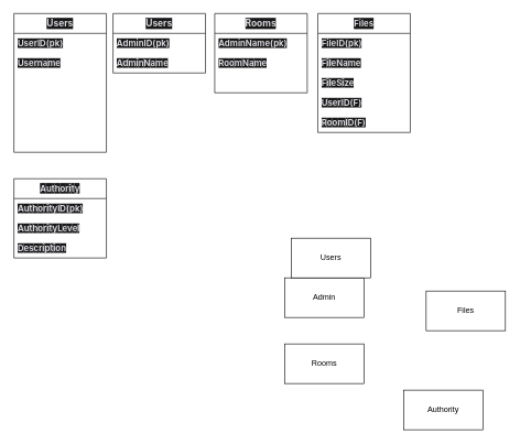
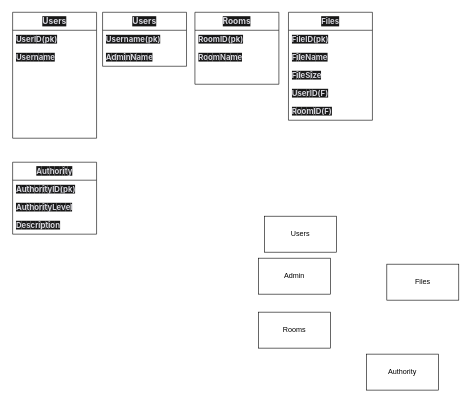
- <mxCell id="19" value="&lt;span style=&quot;color: rgb(214, 214, 221); font-family: -apple-system, &amp;quot;system-ui&amp;quot;, &amp;quot;Hiragino Kaku Gothic Pro&amp;quot;, sans-serif; font-size: 13px; font-style: normal; font-variant-ligatures: normal; font-variant-caps: normal; font-weight: 700; letter-spacing: normal; orphans: 2; text-align: left; text-indent: 0px; text-transform: none; widows: 2; word-spacing: 0px; -webkit-text-stroke-width: 0px; background-color: rgb(24, 24, 24); text-decoration-thickness: initial; text-decoration-style: initial; text-decoration-color: initial;&quot;&gt;AdminID(pk)&lt;/span&gt;" style="text;strokeColor=none;fillColor=none;align=left;verticalAlign=middle;spacingLeft=4;spacingRight=4;overflow=hidden;points=[[0,0.5],[1,0.5]];portConstraint=eastwest;rotatable=0;whiteSpace=wrap;html=1;" vertex="1" parent="18"><mxGeometry y="30" width="140" height="30" as="geometry" /></mxCell>
+ <mxCell id="19" value="&lt;span style=&quot;color: rgb(214, 214, 221); font-family: -apple-system, &amp;quot;system-ui&amp;quot;, &amp;quot;Hiragino Kaku Gothic Pro&amp;quot;, sans-serif; font-size: 13px; font-style: normal; font-variant-ligatures: normal; font-variant-caps: normal; font-weight: 700; letter-spacing: normal; orphans: 2; text-align: left; text-indent: 0px; text-transform: none; widows: 2; word-spacing: 0px; -webkit-text-stroke-width: 0px; background-color: rgb(24, 24, 24); text-decoration-thickness: initial; text-decoration-style: initial; text-decoration-color: initial;&quot;&gt;Username(pk)&lt;/span&gt;" style="text;strokeColor=none;fillColor=none;align=left;verticalAlign=middle;spacingLeft=4;spacingRight=4;overflow=hidden;points=[[0,0.5],[1,0.5]];portConstraint=eastwest;rotatable=0;whiteSpace=wrap;html=1;" vertex="1" parent="18"><mxGeometry y="30" width="140" height="30" as="geometry" /></mxCell>
- <mxCell id="22" value="&lt;span style=&quot;color: rgb(214, 214, 221); font-family: -apple-system, &amp;quot;system-ui&amp;quot;, &amp;quot;Hiragino Kaku Gothic Pro&amp;quot;, sans-serif; font-size: 13px; font-style: normal; font-variant-ligatures: normal; font-variant-caps: normal; font-weight: 700; letter-spacing: normal; orphans: 2; text-align: left; text-indent: 0px; text-transform: none; widows: 2; word-spacing: 0px; -webkit-text-stroke-width: 0px; background-color: rgb(24, 24, 24); text-decoration-thickness: initial; text-decoration-style: initial; text-decoration-color: initial;&quot;&gt;AdminName(pk)&lt;/span&gt;" style="text;strokeColor=none;fillColor=none;align=left;verticalAlign=middle;spacingLeft=4;spacingRight=4;overflow=hidden;points=[[0,0.5],[1,0.5]];portConstraint=eastwest;rotatable=0;whiteSpace=wrap;html=1;" vertex="1" parent="21"><mxGeometry y="30" width="140" height="30" as="geometry" /></mxCell>
+ <mxCell id="22" value="&lt;span style=&quot;color: rgb(214, 214, 221); font-family: -apple-system, &amp;quot;system-ui&amp;quot;, &amp;quot;Hiragino Kaku Gothic Pro&amp;quot;, sans-serif; font-size: 13px; font-style: normal; font-variant-ligatures: normal; font-variant-caps: normal; font-weight: 700; letter-spacing: normal; orphans: 2; text-align: left; text-indent: 0px; text-transform: none; widows: 2; word-spacing: 0px; -webkit-text-stroke-width: 0px; background-color: rgb(24, 24, 24); text-decoration-thickness: initial; text-decoration-style: initial; text-decoration-color: initial;&quot;&gt;RoomID(pk)&lt;/span&gt;" style="text;strokeColor=none;fillColor=none;align=left;verticalAlign=middle;spacingLeft=4;spacingRight=4;overflow=hidden;points=[[0,0.5],[1,0.5]];portConstraint=eastwest;rotatable=0;whiteSpace=wrap;html=1;" vertex="1" parent="21"><mxGeometry y="30" width="140" height="30" as="geometry" /></mxCell>
- <mxCell id="2" value="Admin" style="rounded=0;whiteSpace=wrap;html=1;" vertex="1" parent="1"><mxGeometry x="430" y="420" width="120" height="60" as="geometry" /></mxCell>
+ <mxCell id="2" value="Admin" style="rounded=0;whiteSpace=wrap;html=1;" vertex="1" parent="1"><mxGeometry x="430" y="430" width="120" height="60" as="geometry" /></mxCell>
